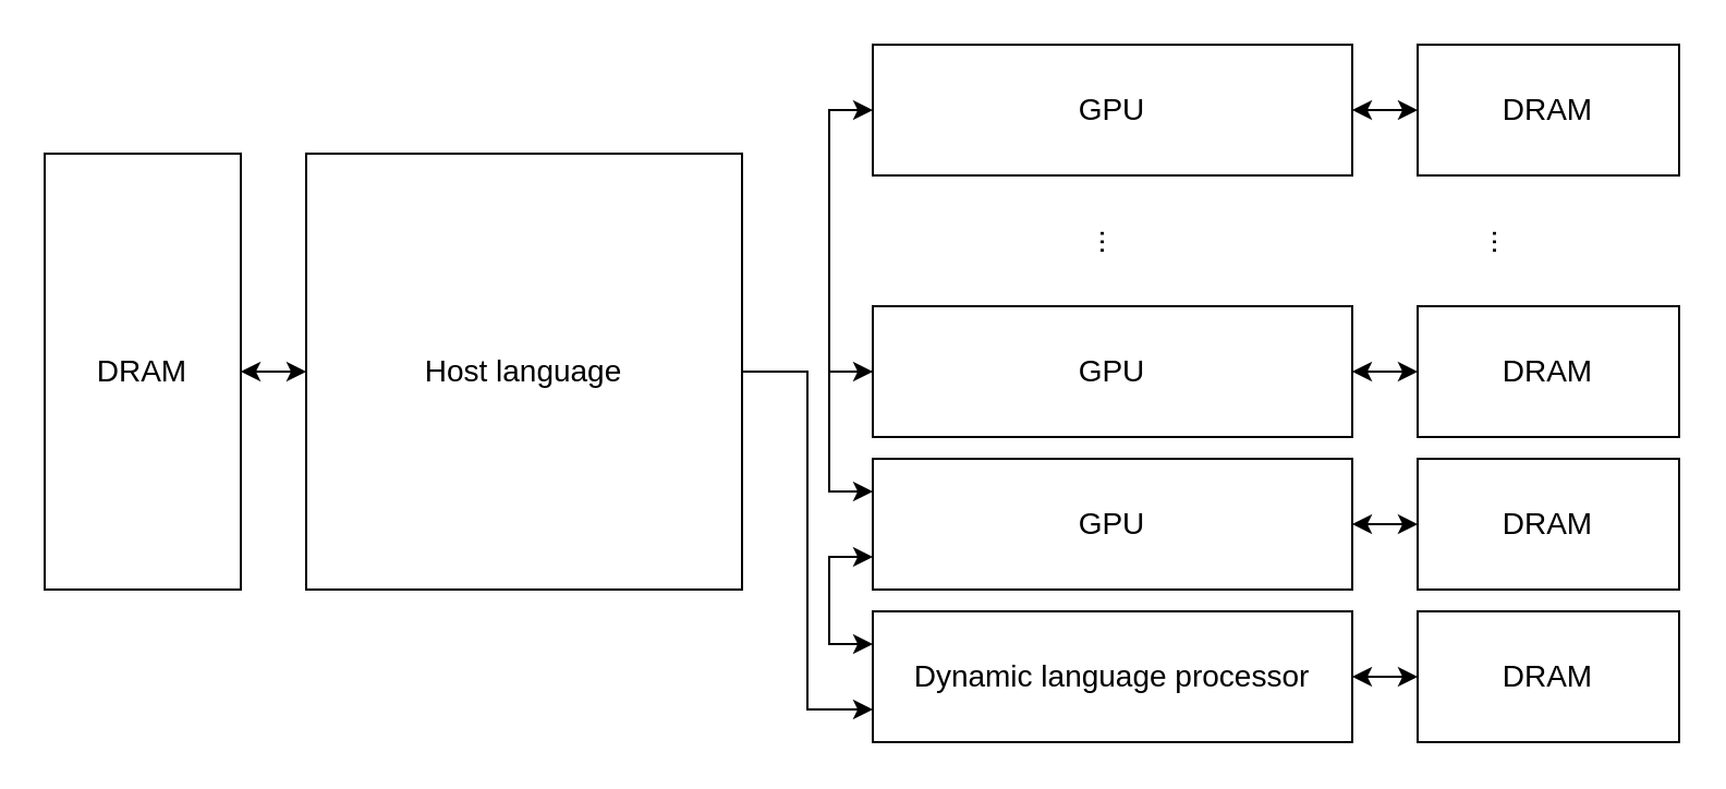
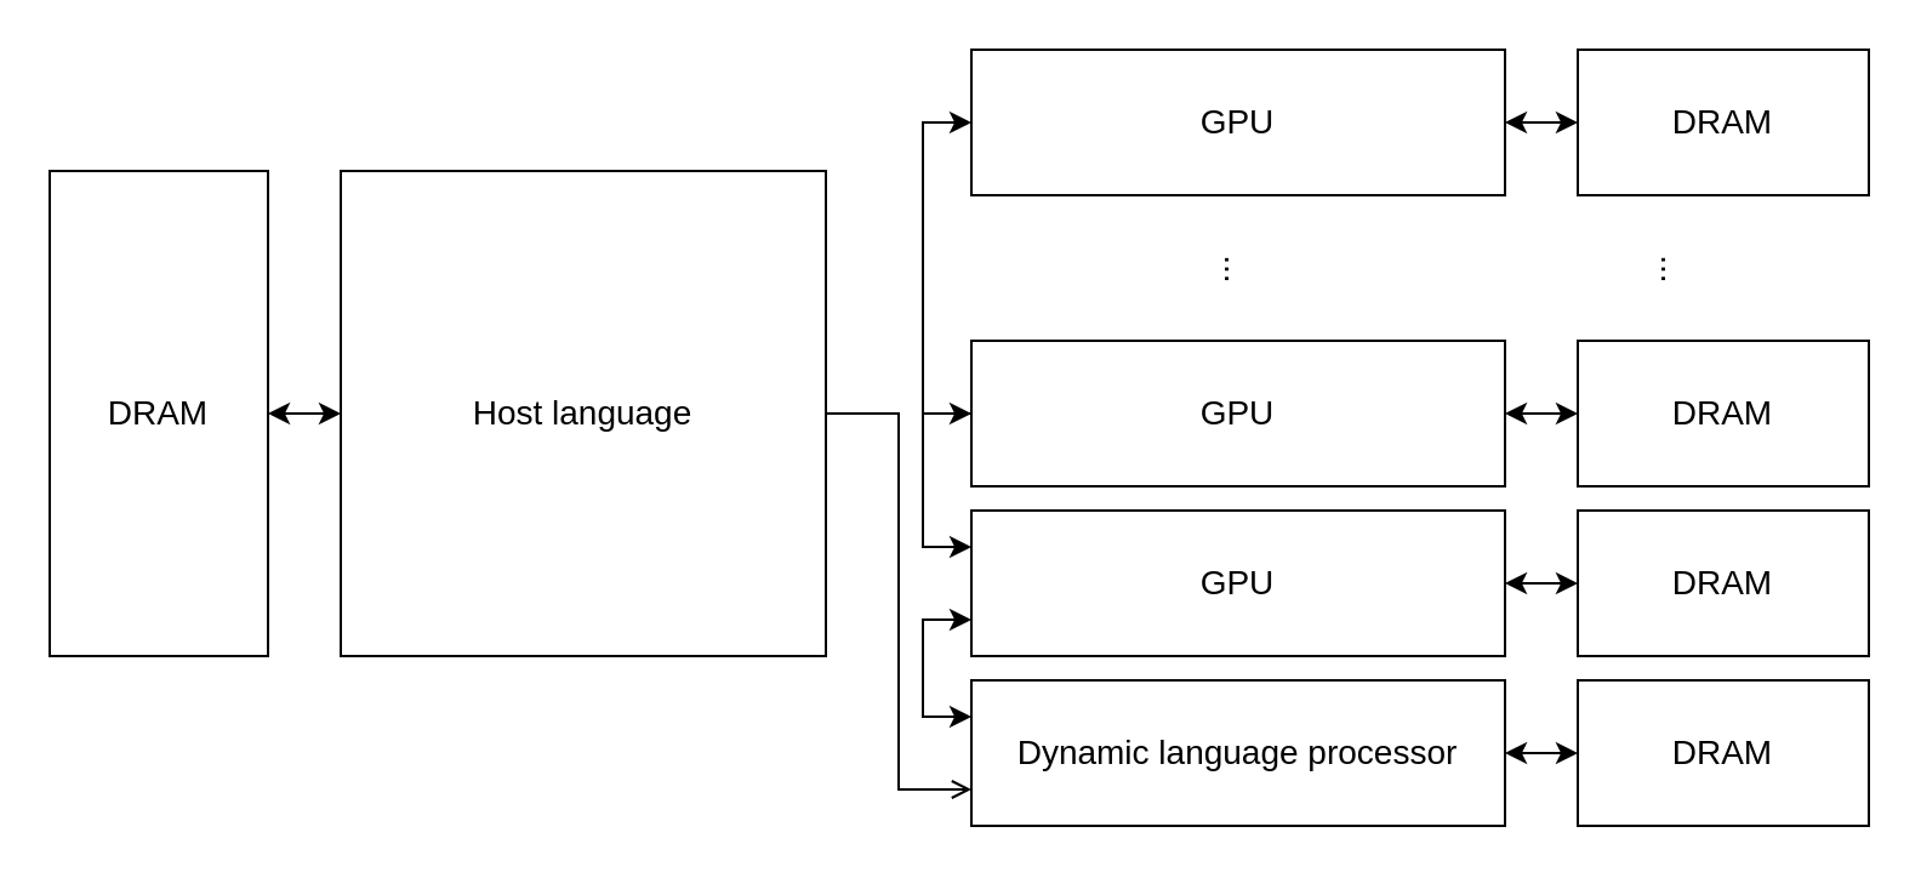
- <mxCell id="2" style="edgeStyle=orthogonalEdgeStyle;rounded=0;orthogonalLoop=1;jettySize=auto;html=1;exitX=1;exitY=0.5;exitDx=0;exitDy=0;entryX=0;entryY=0.75;entryDx=0;entryDy=0;fontSize=14;" edge="1" parent="1" source="4" target="16"><mxGeometry relative="1" as="geometry" /></mxCell>
+ <mxCell id="2" style="edgeStyle=orthogonalEdgeStyle;rounded=0;orthogonalLoop=1;jettySize=auto;html=1;exitX=1;exitY=0.5;exitDx=0;exitDy=0;entryX=0;entryY=0.75;entryDx=0;entryDy=0;fontSize=14;endArrow=open;" edge="1" parent="1" source="4" target="16"><mxGeometry relative="1" as="geometry" /></mxCell>
